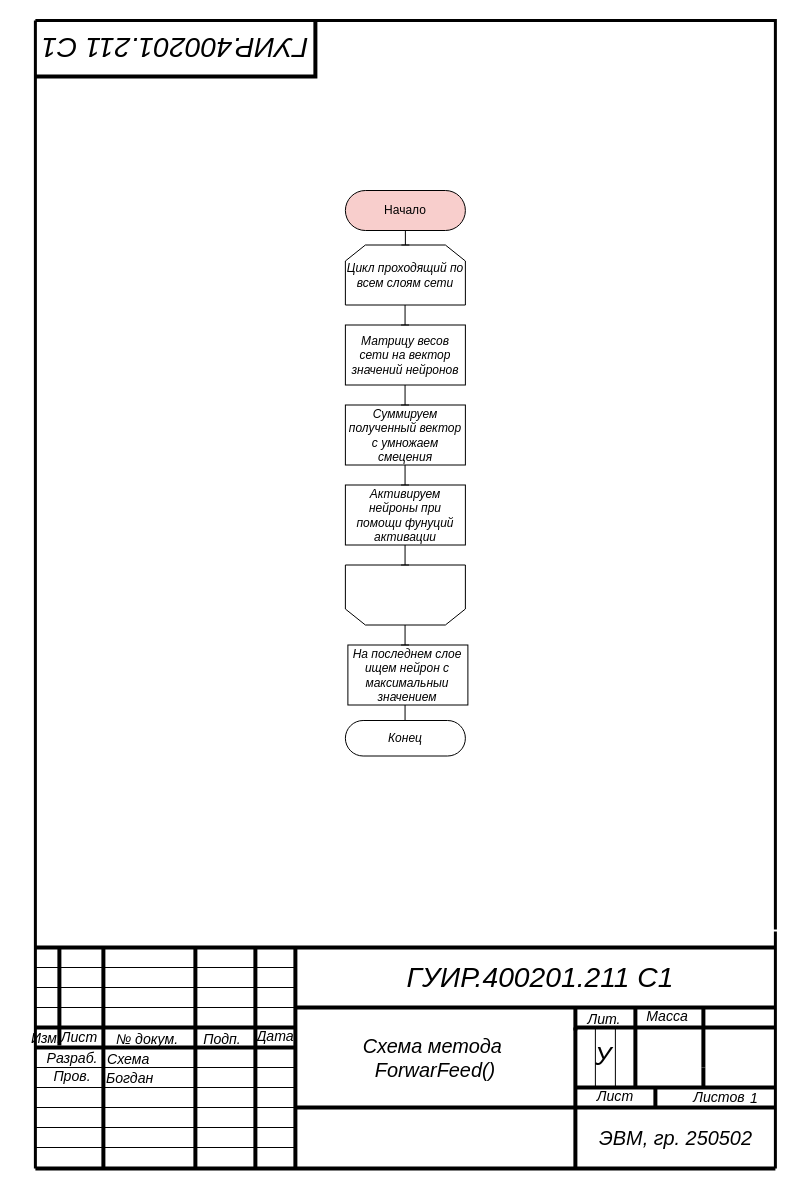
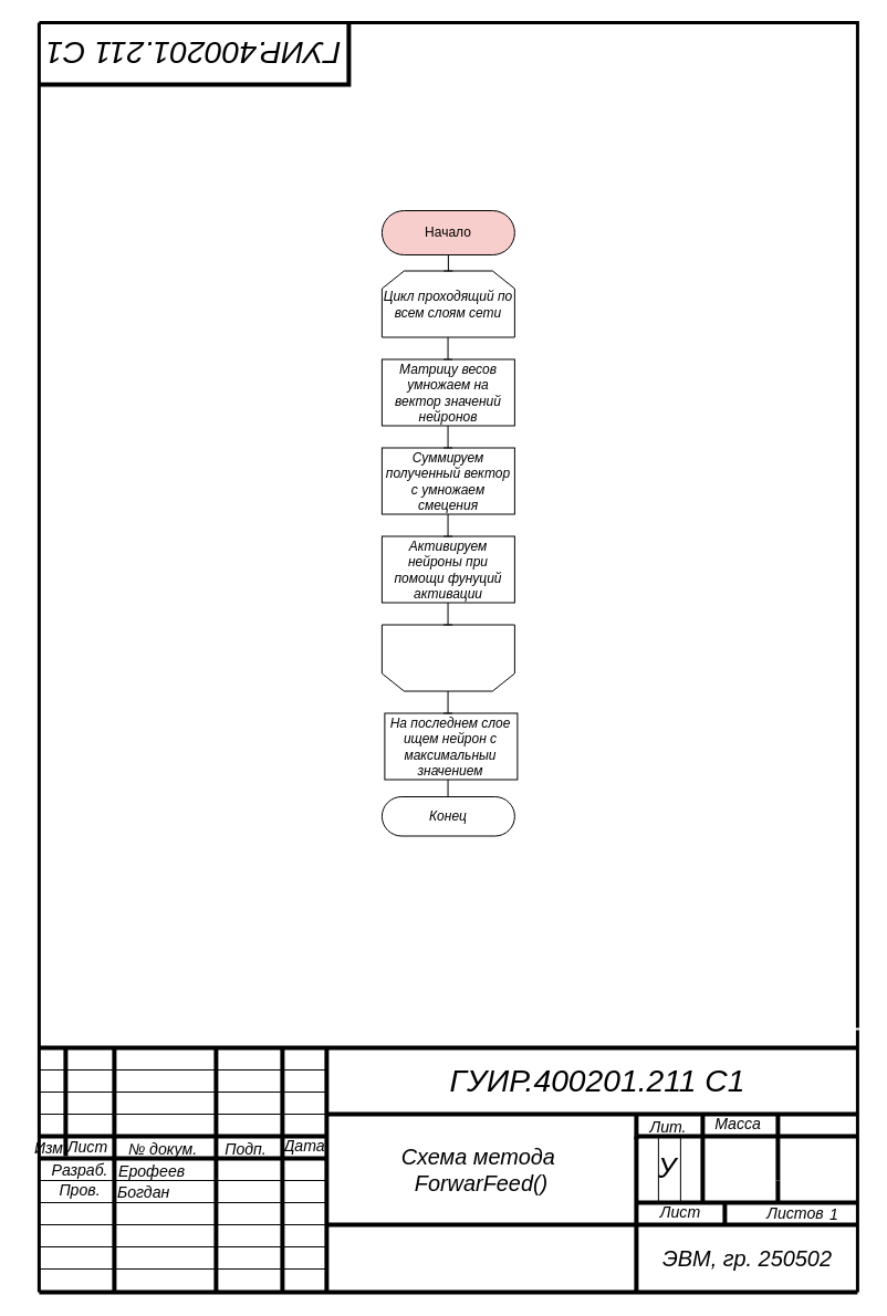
- <mxCell id="56" value="&lt;i&gt;Матрицу весов сети на вектор значений нейронов&lt;/i&gt;" style="rounded=0;whiteSpace=wrap;html=1;" parent="1" vertex="1"><mxGeometry x="344.89" y="324.5" width="120" height="60" as="geometry" /></mxCell>
+ <mxCell id="56" value="&lt;i&gt;Матрицу весов умножаем на вектор значений нейронов&lt;/i&gt;" style="rounded=0;whiteSpace=wrap;html=1;" parent="1" vertex="1"><mxGeometry x="344.89" y="324.5" width="120" height="60" as="geometry" /></mxCell>
- <mxCell id="38" value="&lt;div style=&quot;&quot;&gt;&lt;p style=&quot;text-align: left; margin: 0px; text-indent: 0px; vertical-align: middle; direction: ltr;&quot;&gt;&lt;font face=&quot;Arial&quot;&gt;&lt;span style=&quot;font-size: 14.11px;&quot;&gt;&lt;i&gt;Схема&lt;/i&gt;&lt;/span&gt;&lt;/font&gt;&lt;/p&gt;&lt;/div&gt;" style="verticalAlign=middle;align=left;overflow=width;vsdxID=422;fillColor=none;gradientColor=none;shape=stencil(nZBLDoAgDERP0z3SIyjew0SURgSD+Lu9kMZoXLhwN9O+tukAlrNpJg1SzDH4QW/URgNYgZTkjA4UkwJUgGXng+6DX1zLfmoymdXo17xh5zmRJ6Q42BWCfc2oJfdAr+Yv+AP9Cb7OJ3H/2JG1HNGz/84klThPVCc=);strokeColor=none;strokeWidth=3;spacingTop=-2;spacingBottom=-2;spacingLeft=-2;spacingRight=-2;points=[];labelBackgroundColor=none;rounded=0;html=1;whiteSpace=wrap;" parent="1" vertex="1"><mxGeometry x="106.89" y="1049" width="89" height="20" as="geometry" /></mxCell>
+ <mxCell id="38" value="&lt;div style=&quot;&quot;&gt;&lt;p style=&quot;text-align: left; margin: 0px; text-indent: 0px; vertical-align: middle; direction: ltr;&quot;&gt;&lt;font face=&quot;Arial&quot;&gt;&lt;span style=&quot;font-size: 14.11px;&quot;&gt;&lt;i&gt;Ерофеев&lt;/i&gt;&lt;/span&gt;&lt;/font&gt;&lt;/p&gt;&lt;/div&gt;" style="verticalAlign=middle;align=left;overflow=width;vsdxID=422;fillColor=none;gradientColor=none;shape=stencil(nZBLDoAgDERP0z3SIyjew0SURgSD+Lu9kMZoXLhwN9O+tukAlrNpJg1SzDH4QW/URgNYgZTkjA4UkwJUgGXng+6DX1zLfmoymdXo17xh5zmRJ6Q42BWCfc2oJfdAr+Yv+AP9Cb7OJ3H/2JG1HNGz/84klThPVCc=);strokeColor=none;strokeWidth=3;spacingTop=-2;spacingBottom=-2;spacingLeft=-2;spacingRight=-2;points=[];labelBackgroundColor=none;rounded=0;html=1;whiteSpace=wrap;" parent="1" vertex="1"><mxGeometry x="106.89" y="1049" width="89" height="20" as="geometry" /></mxCell>
